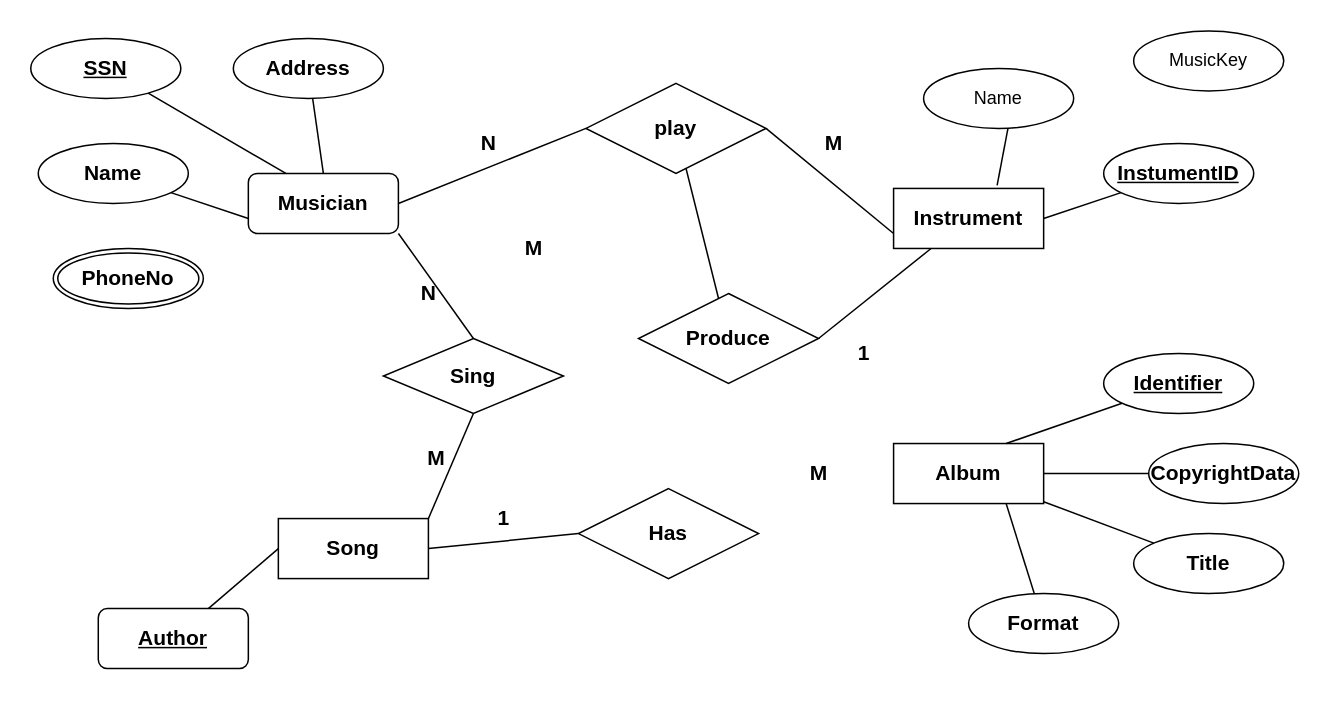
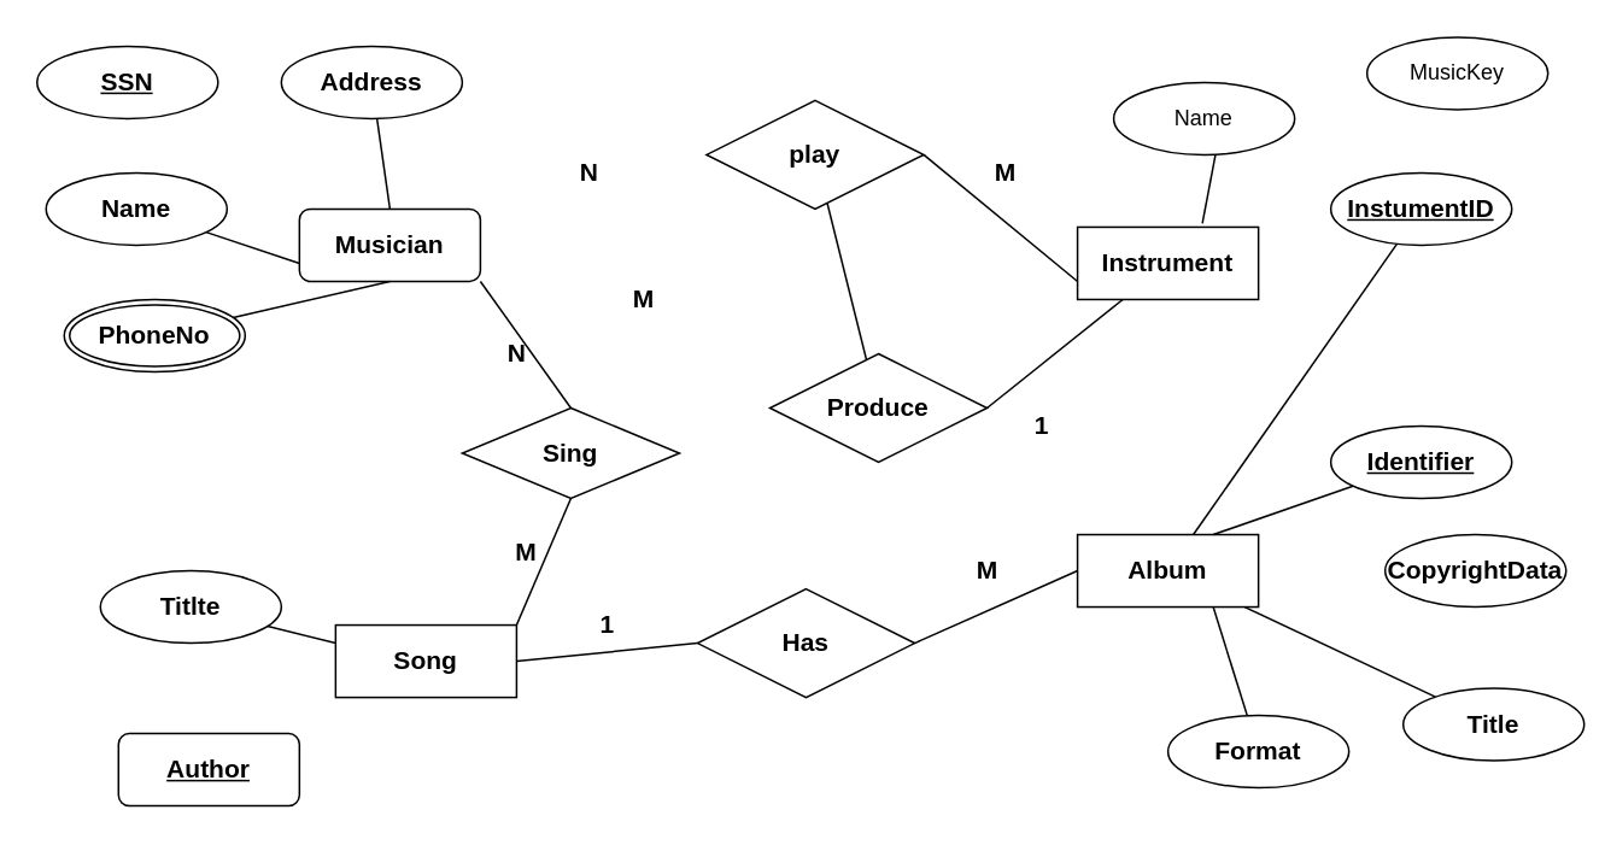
- <mxCell id="5" style="edgeStyle=none;rounded=0;orthogonalLoop=1;jettySize=auto;html=1;entryX=0.25;entryY=0;entryDx=0;entryDy=0;endArrow=none;endFill=0;fontStyle=1;fontSize=14;" parent="1" source="6" target="2" edge="1"><mxGeometry relative="1" as="geometry" /></mxCell>
- <mxCell id="32" style="edgeStyle=none;rounded=0;orthogonalLoop=1;jettySize=auto;html=1;entryX=1;entryY=0.5;entryDx=0;entryDy=0;endArrow=none;endFill=0;exitX=0;exitY=0.5;exitDx=0;exitDy=0;fontStyle=1;fontSize=14;" parent="1" source="34" target="2" edge="1"><mxGeometry relative="1" as="geometry" /></mxCell>
- <mxCell id="12" style="edgeStyle=none;rounded=0;orthogonalLoop=1;jettySize=auto;html=1;entryX=1;entryY=0.5;entryDx=0;entryDy=0;endArrow=none;endFill=0;fontStyle=1;fontSize=14;" parent="1" source="13" target="10" edge="1"><mxGeometry relative="1" as="geometry" /></mxCell>
+ <mxCell id="12" style="edgeStyle=none;rounded=0;orthogonalLoop=1;jettySize=auto;html=1;endArrow=none;endFill=0;fontStyle=1;fontSize=14;" parent="1" source="13" target="14" edge="1"><mxGeometry relative="1" as="geometry" /></mxCell>
+ <mxCell id="7" style="edgeStyle=none;rounded=0;orthogonalLoop=1;jettySize=auto;html=1;entryX=0.5;entryY=1;entryDx=0;entryDy=0;endArrow=none;endFill=0;fontStyle=1;fontSize=14;" parent="1" source="8" target="2" edge="1"><mxGeometry relative="1" as="geometry" /></mxCell>
- <mxCell id="17" style="edgeStyle=none;rounded=0;orthogonalLoop=1;jettySize=auto;html=1;endArrow=none;endFill=0;fontStyle=1;fontSize=14;" parent="1" source="18" target="14" edge="1"><mxGeometry relative="1" as="geometry" /></mxCell>
+ <mxCell id="27" value="Titlte" style="ellipse;whiteSpace=wrap;html=1;align=center;fontStyle=1;fontSize=14;" parent="1" vertex="1"><mxGeometry x="55" y="315" width="100" height="40" as="geometry" /></mxCell>
+ <mxCell id="35" style="edgeStyle=none;rounded=0;orthogonalLoop=1;jettySize=auto;html=1;entryX=0;entryY=0.5;entryDx=0;entryDy=0;endArrow=none;endFill=0;exitX=1;exitY=0.5;exitDx=0;exitDy=0;fontStyle=1;fontSize=14;" parent="1" source="37" target="14" edge="1"><mxGeometry relative="1" as="geometry"><mxPoint x="505" y="335" as="sourcePoint" /></mxGeometry></mxCell>
+ <mxCell id="26" style="edgeStyle=none;rounded=0;orthogonalLoop=1;jettySize=auto;html=1;entryX=0;entryY=0.25;entryDx=0;entryDy=0;endArrow=none;endFill=0;fontStyle=1;fontSize=14;" parent="1" source="27" target="23" edge="1"><mxGeometry relative="1" as="geometry" /></mxCell>
- <mxCell id="16" value="Title" style="ellipse;whiteSpace=wrap;html=1;align=center;fontStyle=1;fontSize=14;" parent="1" vertex="1"><mxGeometry x="755" y="355" width="100" height="40" as="geometry" /></mxCell>
+ <mxCell id="16" value="Title" style="ellipse;whiteSpace=wrap;html=1;align=center;fontStyle=1;fontSize=14;" parent="1" vertex="1"><mxGeometry x="775" y="380" width="100" height="40" as="geometry" /></mxCell>
- <mxCell id="24" style="edgeStyle=none;rounded=0;orthogonalLoop=1;jettySize=auto;html=1;entryX=0;entryY=0.5;entryDx=0;entryDy=0;endArrow=none;endFill=0;fontStyle=1;fontSize=14;" parent="1" source="25" target="23" edge="1"><mxGeometry relative="1" as="geometry" /></mxCell>
